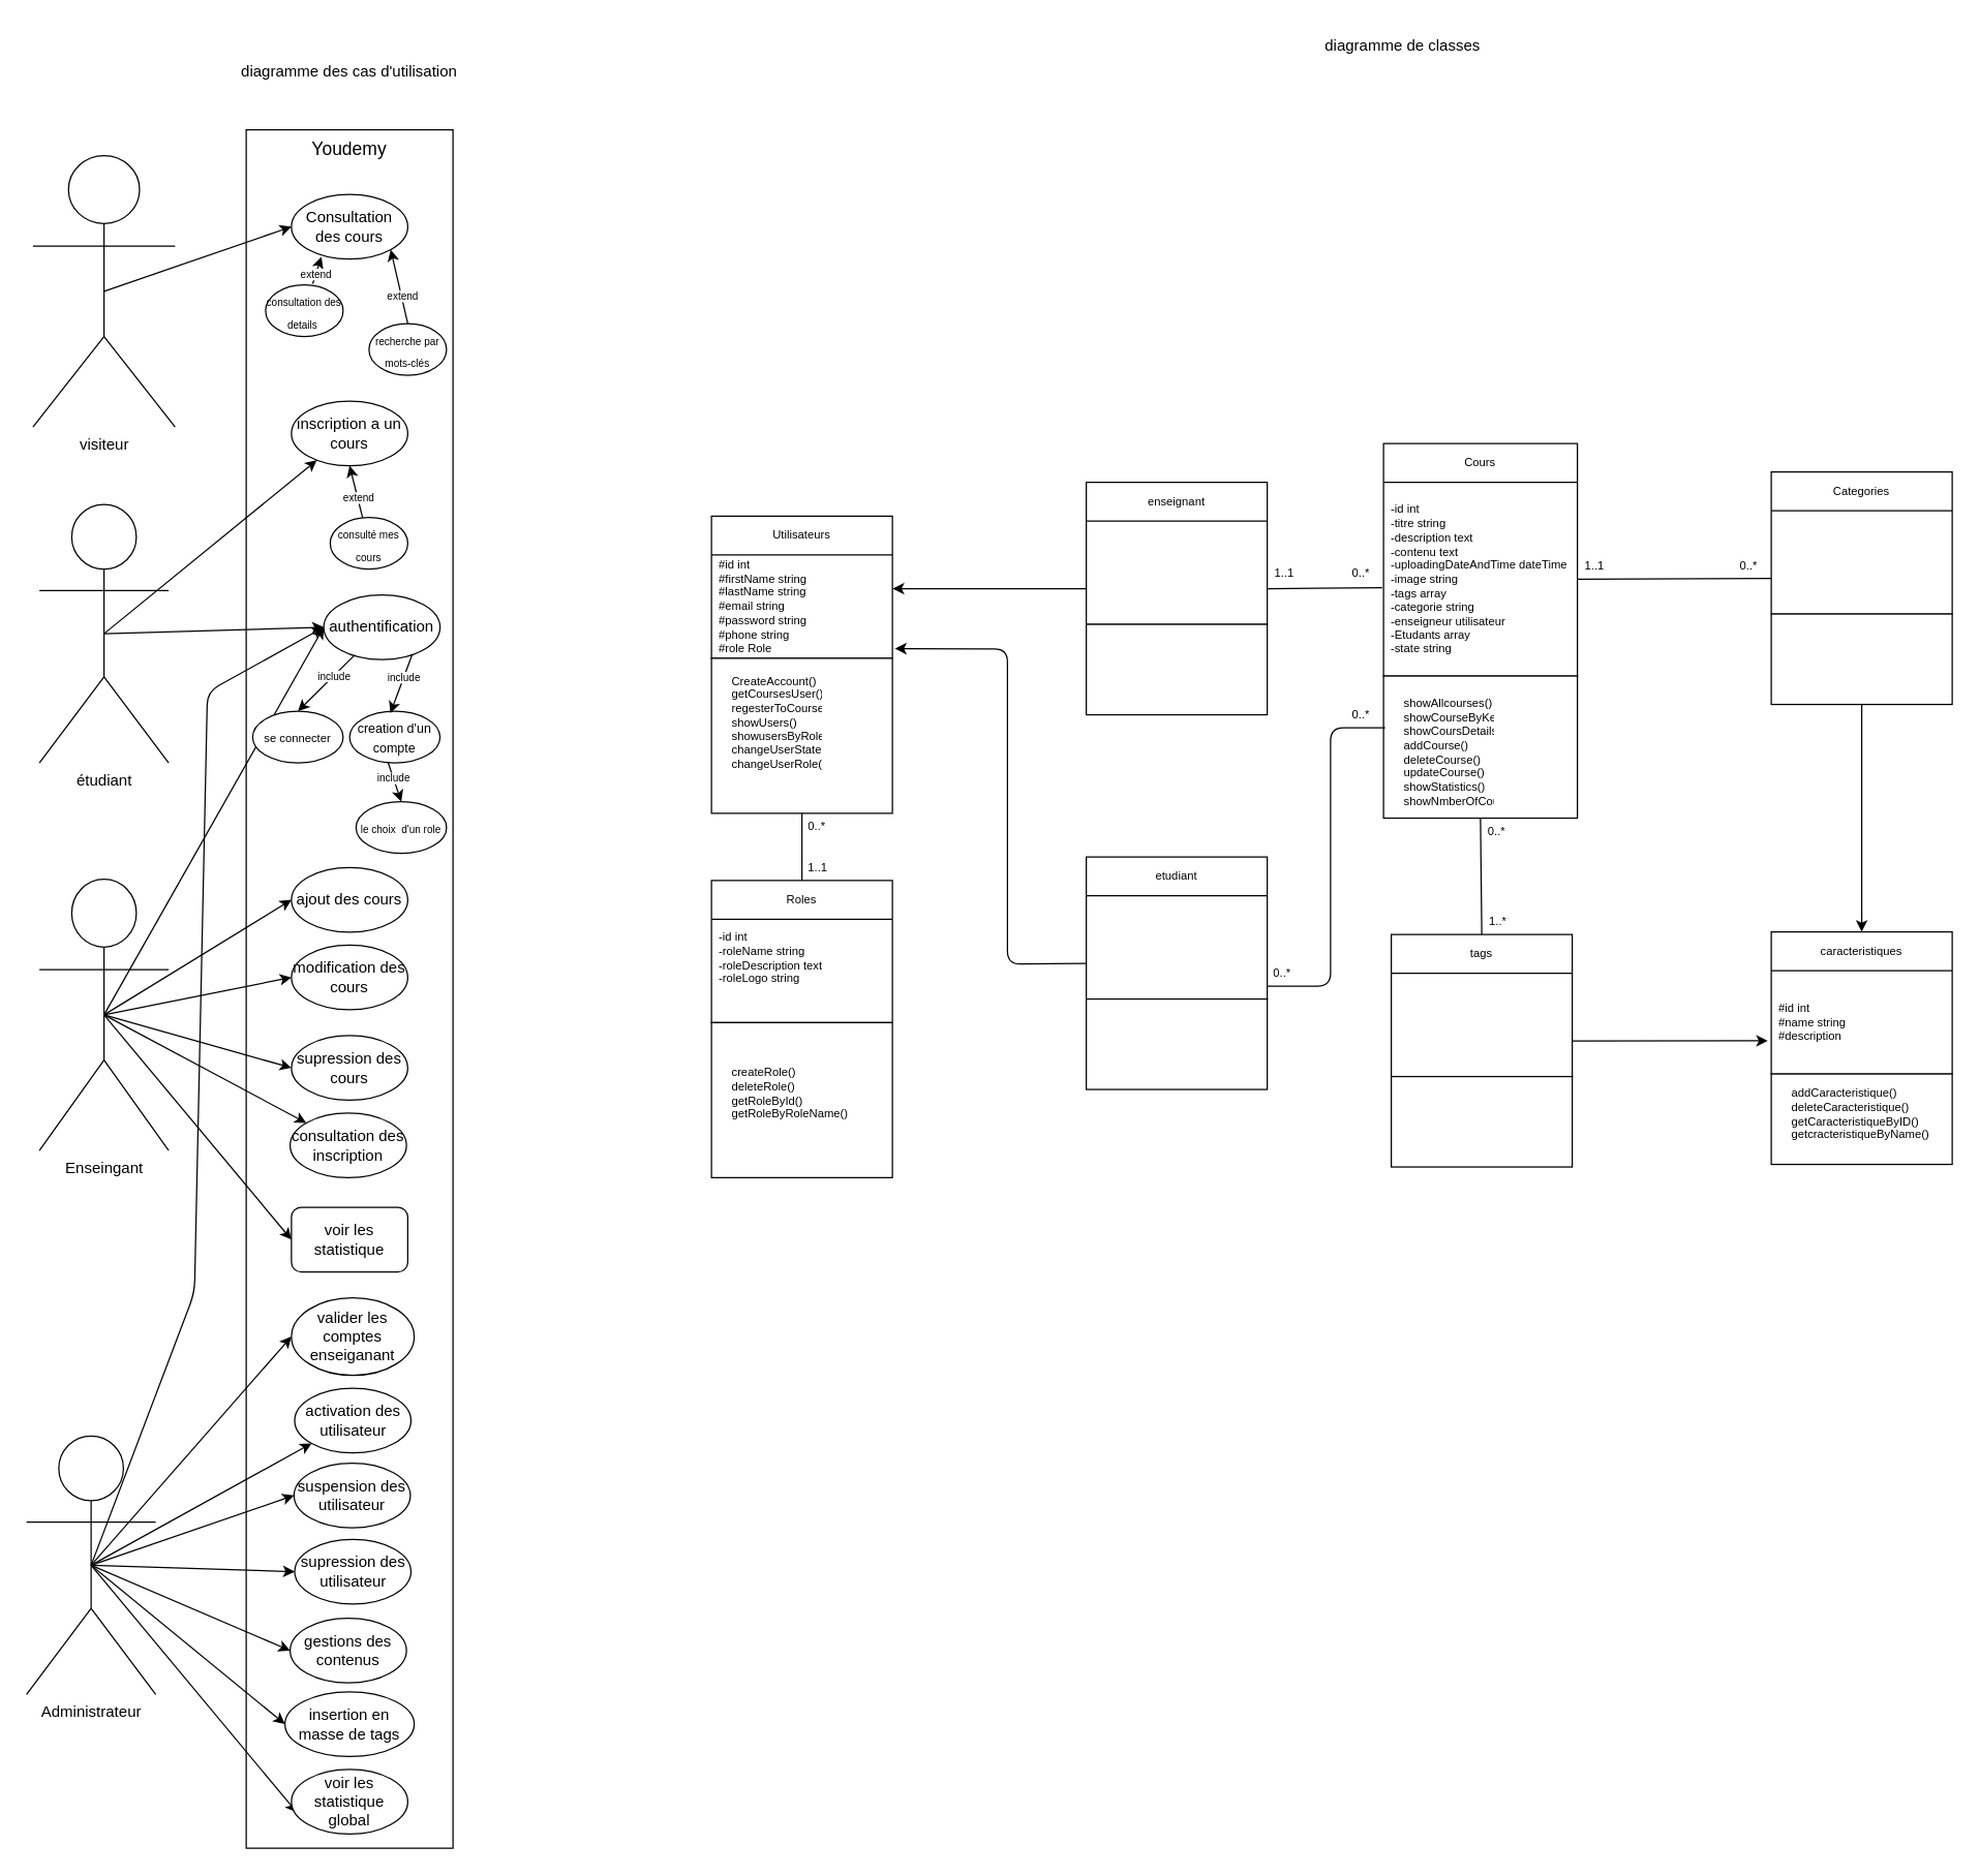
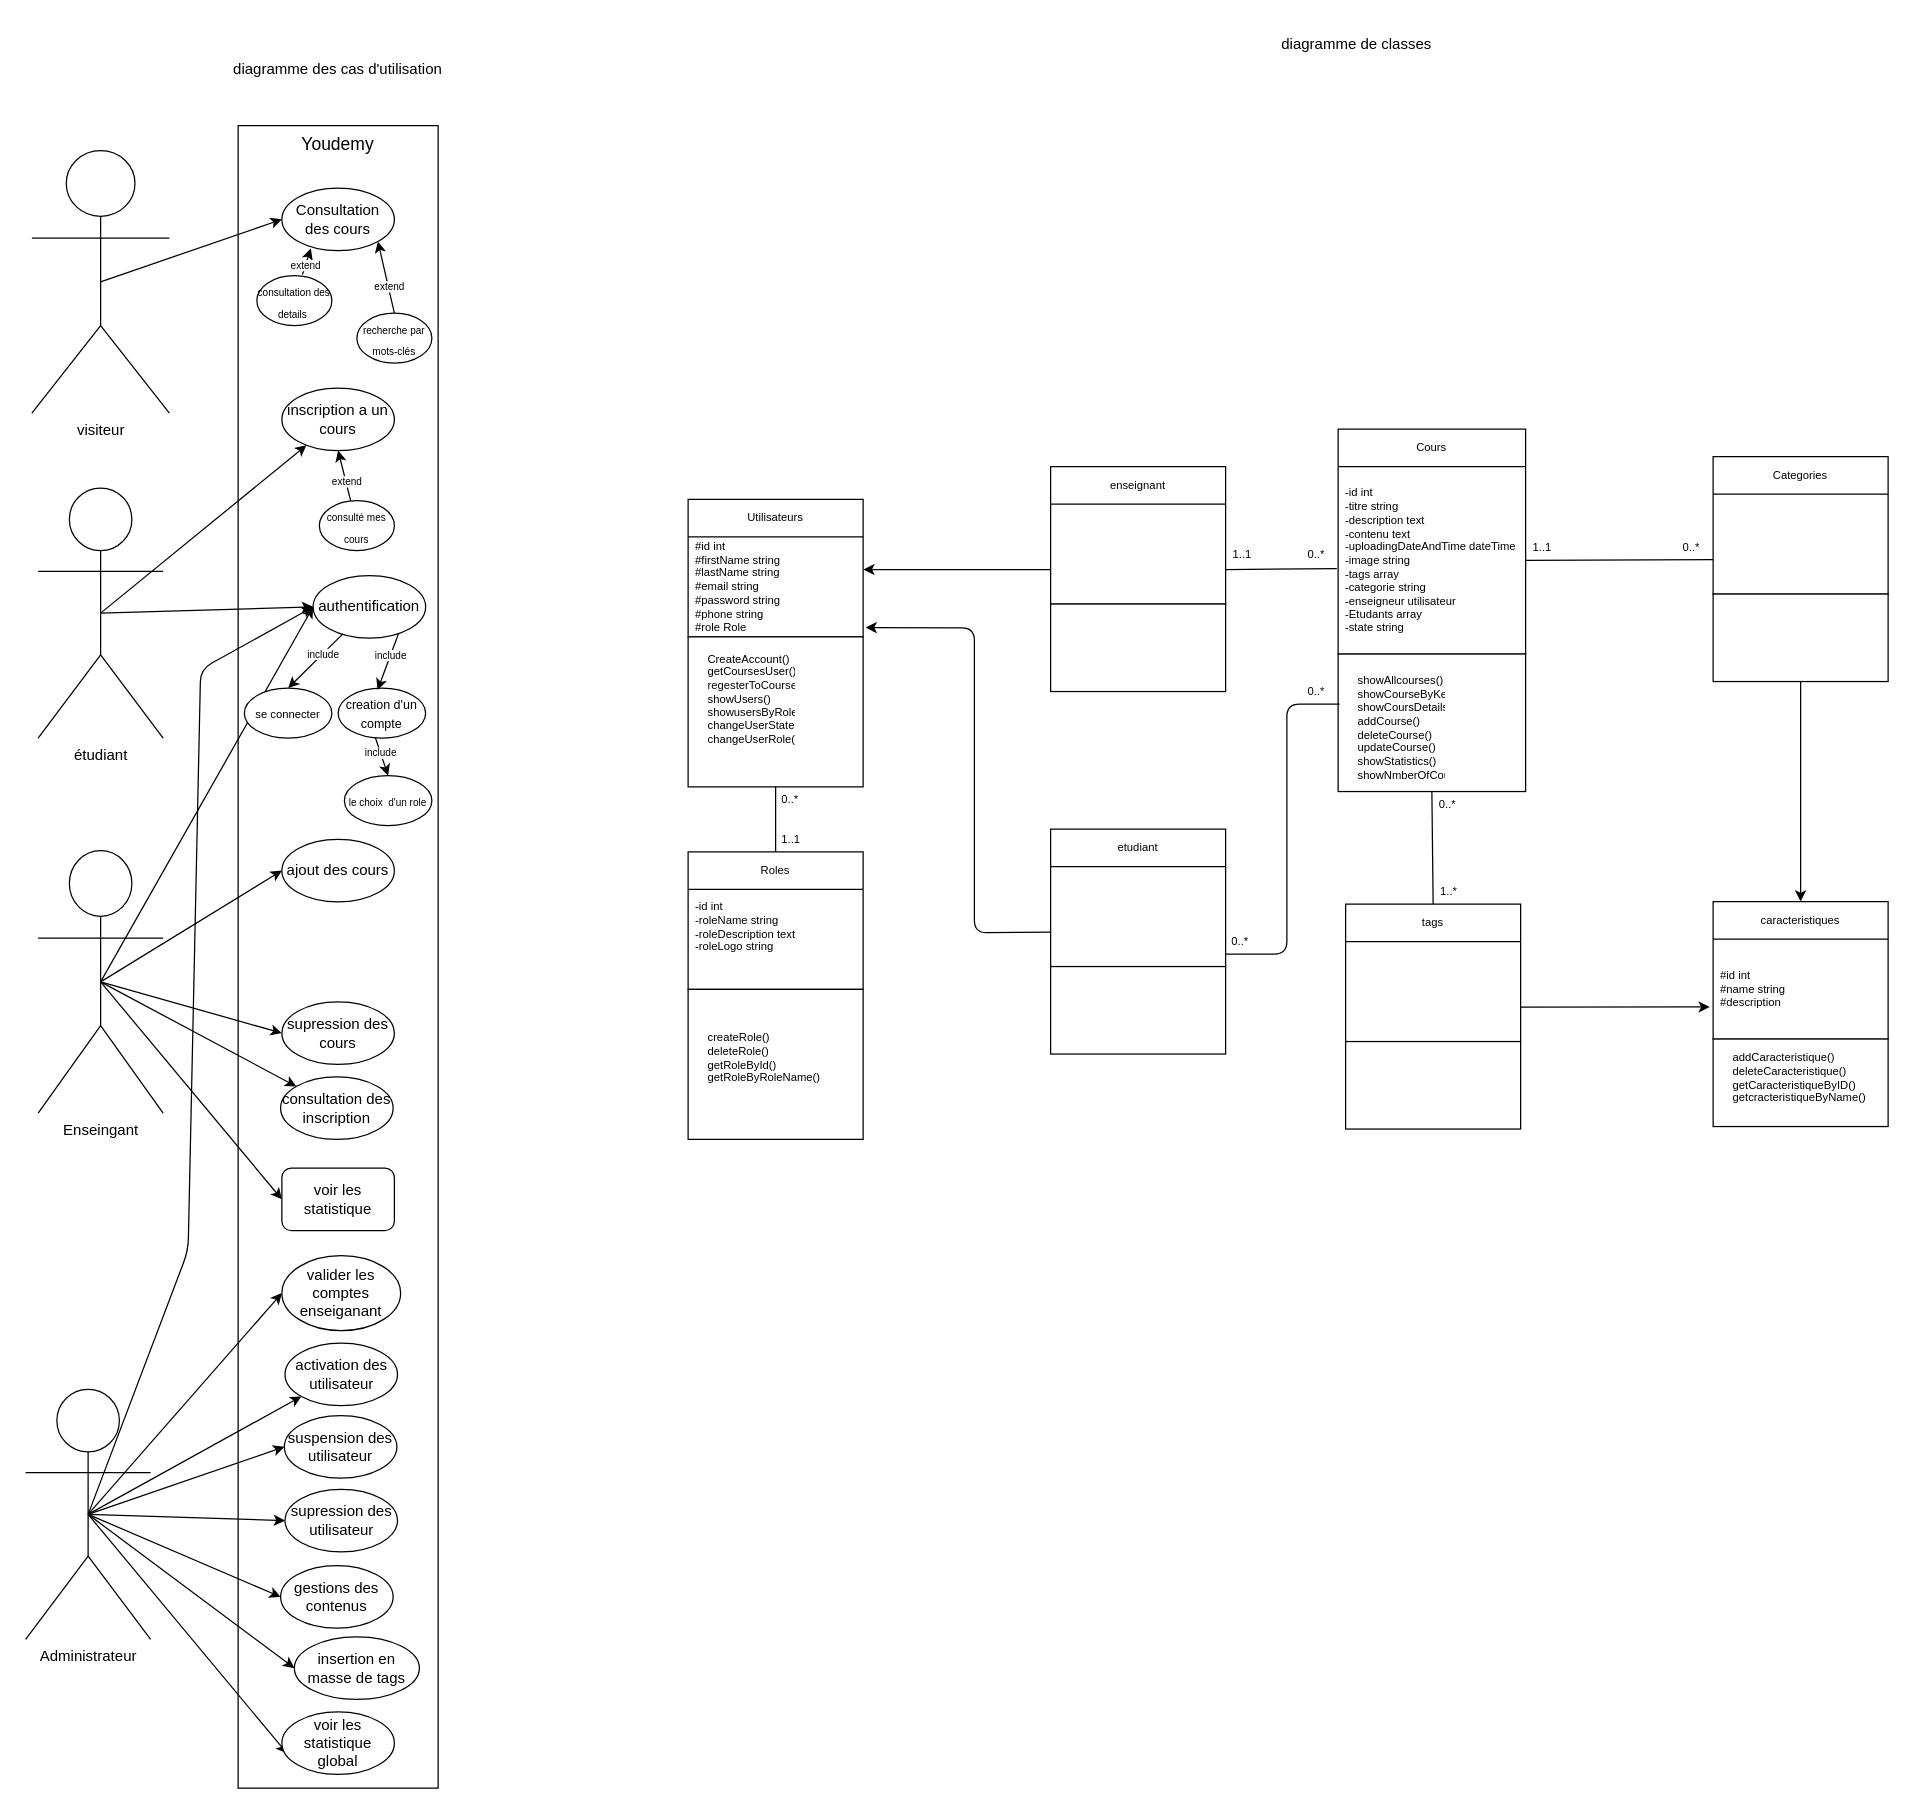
- <mxCell id="48" value="modification des cours" style="ellipse;whiteSpace=wrap;html=1;" parent="1" vertex="1"><mxGeometry x="225" y="731" width="90" height="50" as="geometry" /></mxCell>
- <mxCell id="11" style="edgeStyle=none;html=1;exitX=0.5;exitY=0.5;exitDx=0;exitDy=0;exitPerimeter=0;entryX=0;entryY=0.5;entryDx=0;entryDy=0;fontSize=9;" parent="1" source="15" target="48" edge="1"><mxGeometry relative="1" as="geometry" /></mxCell>
- <mxCell id="54" value="insertion en masse de tags" style="ellipse;whiteSpace=wrap;html=1;" parent="1" vertex="1"><mxGeometry x="220" y="1309" width="100" height="50" as="geometry" /></mxCell>
+ <mxCell id="54" value="insertion en masse de tags" style="ellipse;whiteSpace=wrap;html=1;" parent="1" vertex="1"><mxGeometry x="235" y="1309" width="100" height="50" as="geometry" /></mxCell>
